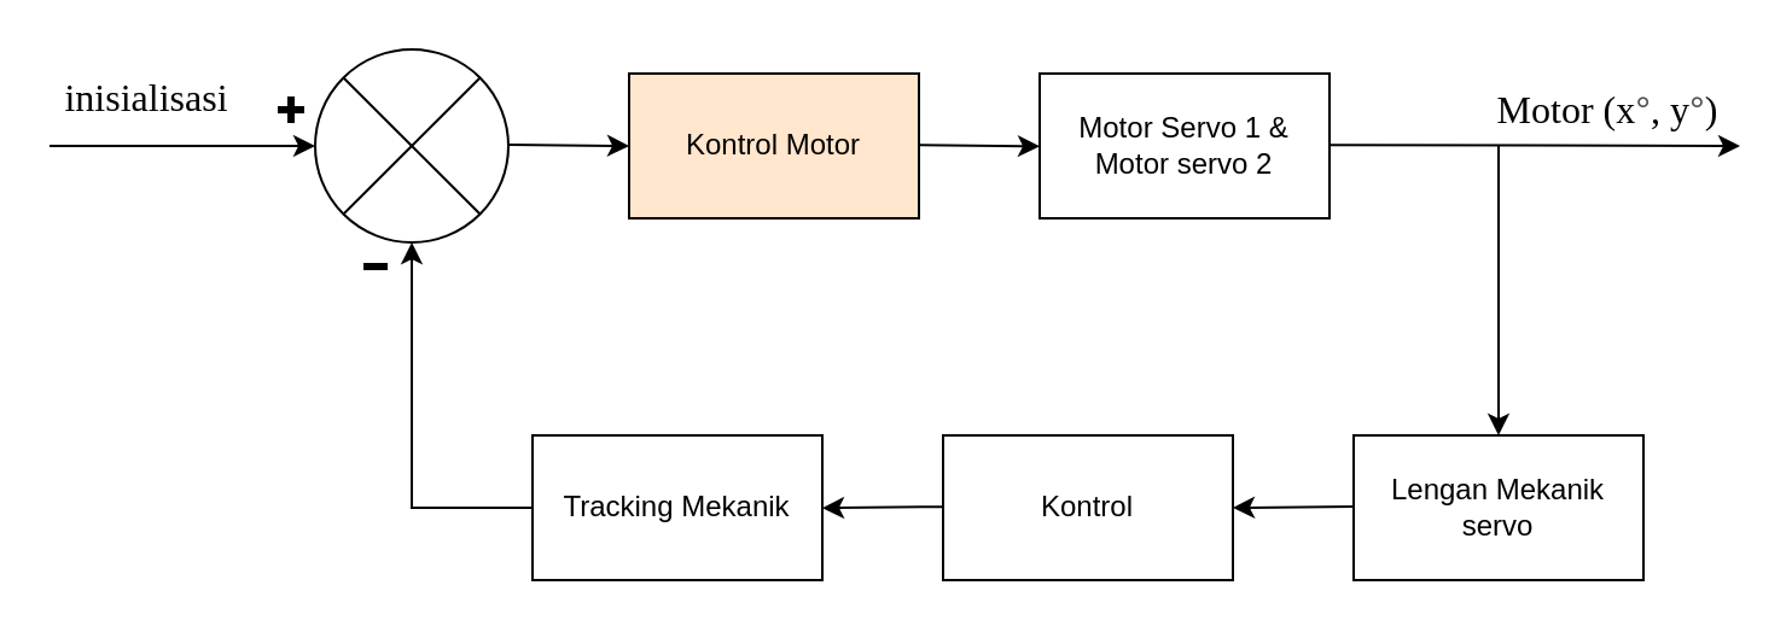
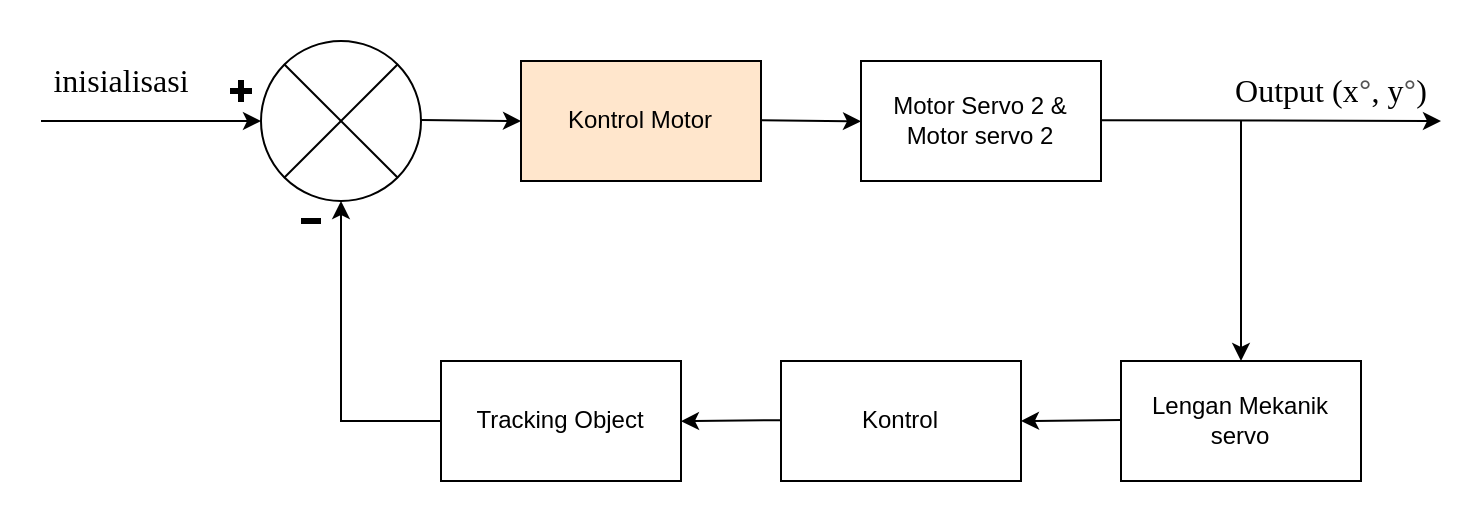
- <mxCell id="19" value="&lt;font size=&quot;3&quot; face=&quot;Times New Roman&quot;&gt;Motor (x&lt;/font&gt;&lt;span style=&quot;color: rgb(84, 84, 84); font-family: Helvetica, &amp;quot;Nimbus Sans L&amp;quot;, Arial, &amp;quot;Liberation Sans&amp;quot;, sans-serif; font-size: 16px; text-align: start; background-color: rgb(255, 255, 255);&quot;&gt;°&lt;/span&gt;&lt;font size=&quot;3&quot; face=&quot;Times New Roman&quot;&gt;, y&lt;/font&gt;&lt;span style=&quot;color: rgb(84, 84, 84); font-family: Helvetica, &amp;quot;Nimbus Sans L&amp;quot;, Arial, &amp;quot;Liberation Sans&amp;quot;, sans-serif; font-size: 16px; text-align: start; background-color: rgb(255, 255, 255);&quot;&gt;°&lt;/span&gt;&lt;font size=&quot;3&quot; face=&quot;Times New Roman&quot;&gt;)&lt;/font&gt;" style="text;html=1;resizable=0;autosize=1;align=center;verticalAlign=middle;points=[];fillColor=none;strokeColor=none;rounded=0;fontSize=9;" parent="1" vertex="1"><mxGeometry x="610" y="35" width="110" height="20" as="geometry" /></mxCell>
+ <mxCell id="19" value="&lt;font size=&quot;3&quot; face=&quot;Times New Roman&quot;&gt;Output (x&lt;/font&gt;&lt;span style=&quot;color: rgb(84, 84, 84); font-family: Helvetica, &amp;quot;Nimbus Sans L&amp;quot;, Arial, &amp;quot;Liberation Sans&amp;quot;, sans-serif; font-size: 16px; text-align: start; background-color: rgb(255, 255, 255);&quot;&gt;°&lt;/span&gt;&lt;font size=&quot;3&quot; face=&quot;Times New Roman&quot;&gt;, y&lt;/font&gt;&lt;span style=&quot;color: rgb(84, 84, 84); font-family: Helvetica, &amp;quot;Nimbus Sans L&amp;quot;, Arial, &amp;quot;Liberation Sans&amp;quot;, sans-serif; font-size: 16px; text-align: start; background-color: rgb(255, 255, 255);&quot;&gt;°&lt;/span&gt;&lt;font size=&quot;3&quot; face=&quot;Times New Roman&quot;&gt;)&lt;/font&gt;" style="text;html=1;resizable=0;autosize=1;align=center;verticalAlign=middle;points=[];fillColor=none;strokeColor=none;rounded=0;fontSize=9;" parent="1" vertex="1"><mxGeometry x="610" y="35" width="110" height="20" as="geometry" /></mxCell>
- <mxCell id="6" value="Motor Servo 1 &amp;amp; Motor servo 2" style="rounded=0;whiteSpace=wrap;html=1;" parent="1" vertex="1"><mxGeometry x="430" y="30" width="120" height="60" as="geometry" /></mxCell>
+ <mxCell id="6" value="Motor Servo 2 &amp;amp; Motor servo 2" style="rounded=0;whiteSpace=wrap;html=1;" parent="1" vertex="1"><mxGeometry x="430" y="30" width="120" height="60" as="geometry" /></mxCell>
- <mxCell id="9" value="Tracking Mekanik" style="rounded=0;whiteSpace=wrap;html=1;" parent="1" vertex="1"><mxGeometry x="220" y="180" width="120" height="60" as="geometry" /></mxCell>
+ <mxCell id="9" value="Tracking Object" style="rounded=0;whiteSpace=wrap;html=1;" parent="1" vertex="1"><mxGeometry x="220" y="180" width="120" height="60" as="geometry" /></mxCell>
